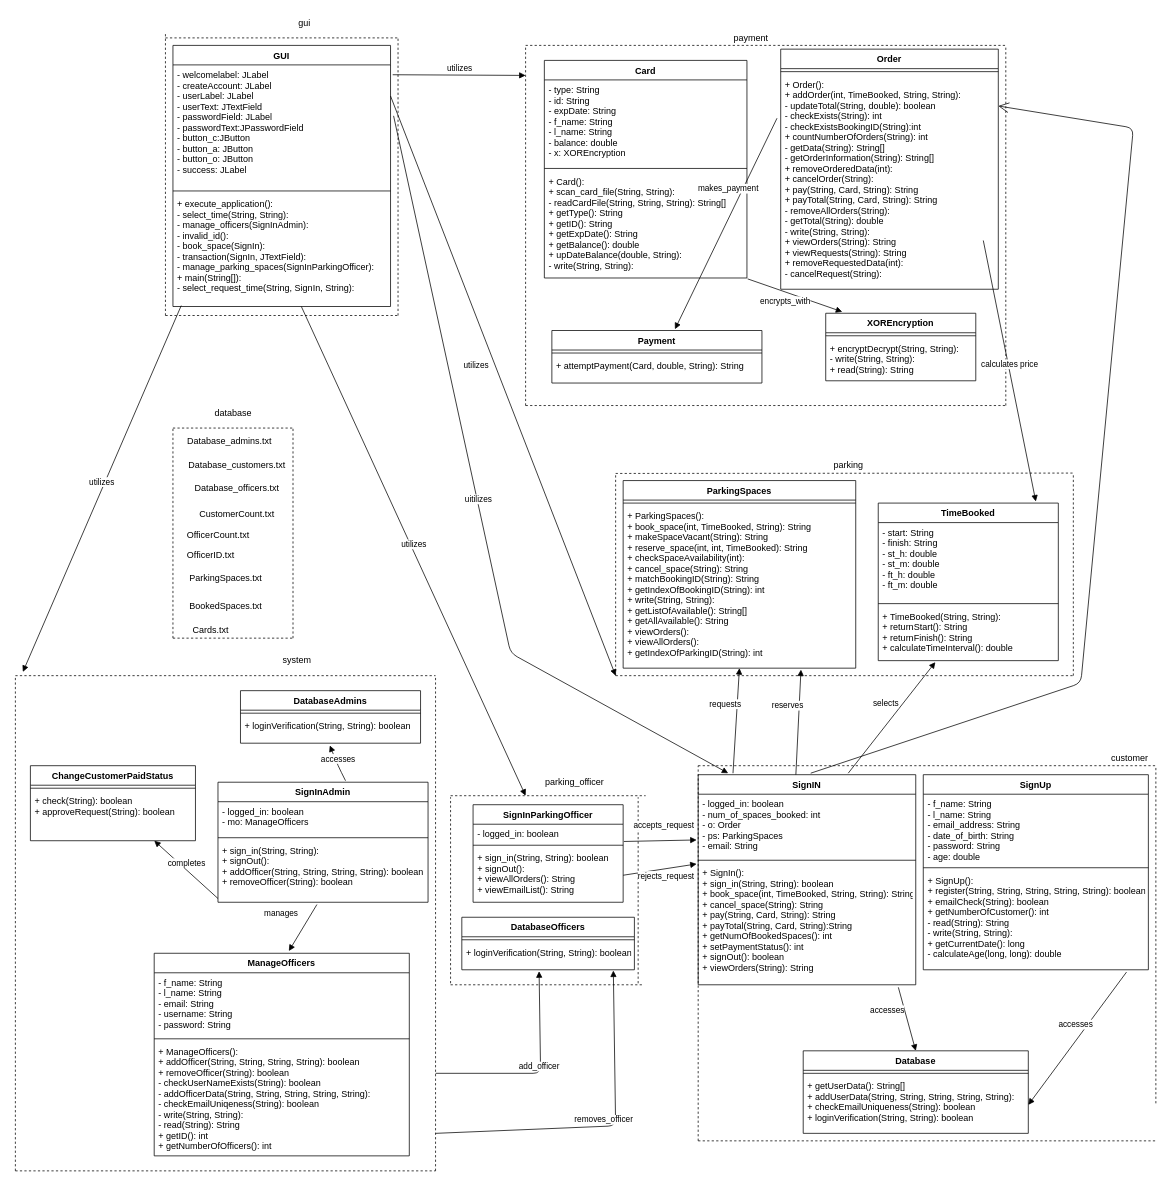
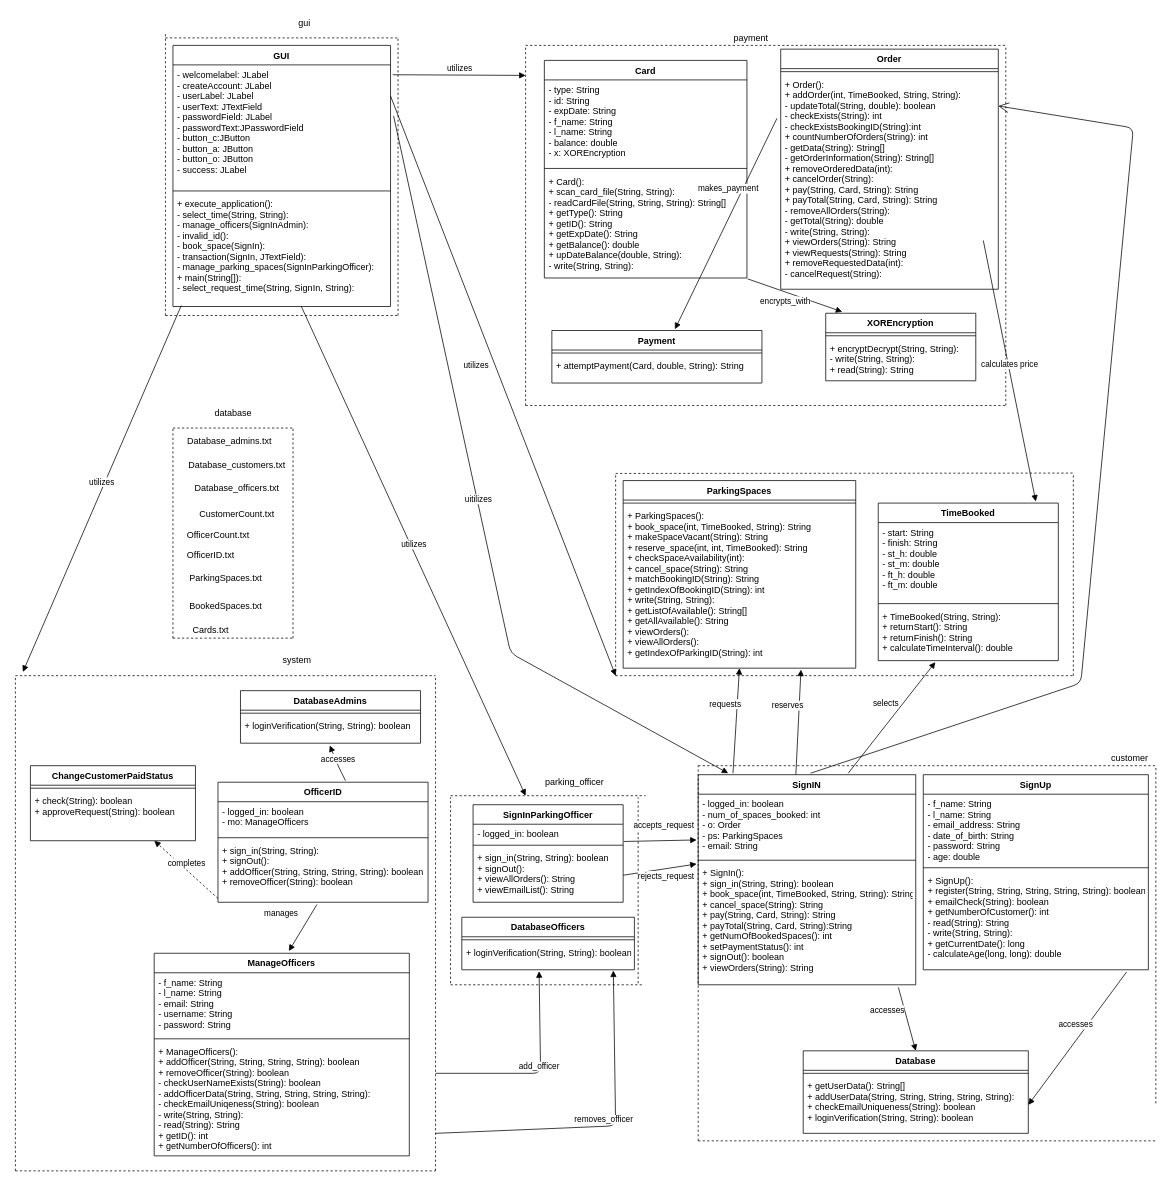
- <mxCell id="74" value="parking" style="text;html=1;align=center;verticalAlign=middle;resizable=0;points=[];autosize=1;" parent="1" vertex="1"><mxGeometry x="1100" y="610" width="60" height="20" as="geometry" /></mxCell>
- <mxCell id="20" value="SignInAdmin" style="swimlane;fontStyle=1;align=center;verticalAlign=top;childLayout=stackLayout;horizontal=1;startSize=26;horizontalStack=0;resizeParent=1;resizeParentMax=0;resizeLast=0;collapsible=1;marginBottom=0;" parent="1" vertex="1"><mxGeometry x="290" y="1042" width="280" height="160" as="geometry" /></mxCell>
+ <mxCell id="20" value="OfficerID" style="swimlane;fontStyle=1;align=center;verticalAlign=top;childLayout=stackLayout;horizontal=1;startSize=26;horizontalStack=0;resizeParent=1;resizeParentMax=0;resizeLast=0;collapsible=1;marginBottom=0;" parent="1" vertex="1"><mxGeometry x="290" y="1042" width="280" height="160" as="geometry" /></mxCell>
- <mxCell id="113" value="completes" style="html=1;verticalAlign=bottom;endArrow=block;exitX=0;exitY=0.939;exitDx=0;exitDy=0;exitPerimeter=0;" parent="1" source="23" target="109" edge="1"><mxGeometry width="80" relative="1" as="geometry"><mxPoint x="285" y="1195" as="sourcePoint" /><mxPoint x="690" y="980" as="targetPoint" /></mxGeometry></mxCell>
+ <mxCell id="113" value="completes" style="html=1;verticalAlign=bottom;endArrow=block;exitX=0;exitY=0.939;exitDx=0;exitDy=0;exitPerimeter=0;dashed=1;" parent="1" source="23" target="109" edge="1"><mxGeometry width="80" relative="1" as="geometry"><mxPoint x="285" y="1195" as="sourcePoint" /><mxPoint x="690" y="980" as="targetPoint" /></mxGeometry></mxCell>
